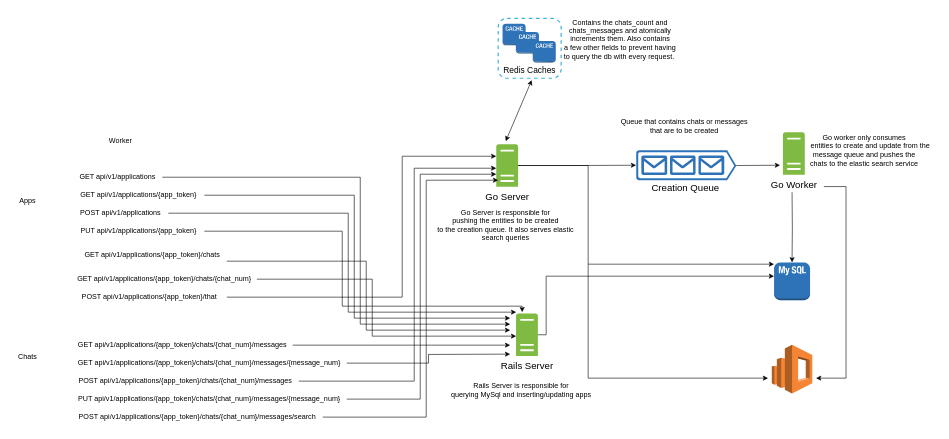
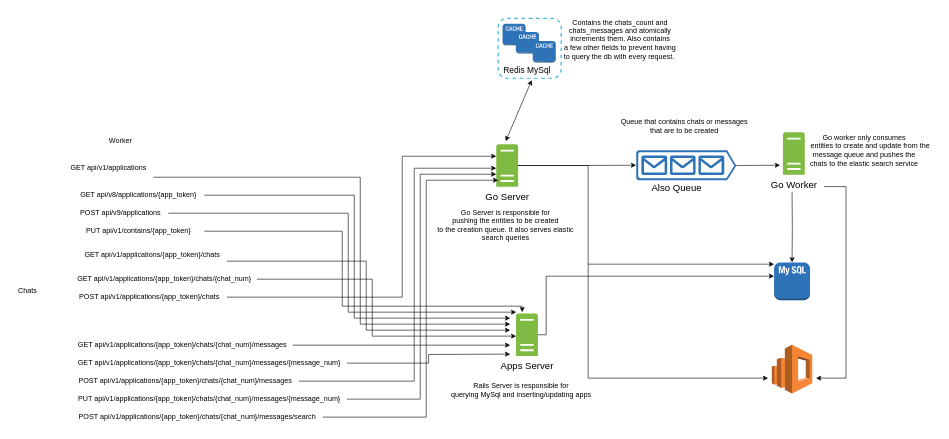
- <mxCell id="33" value="&lt;font style=&quot;font-size: 14px&quot;&gt;Redis Caches&lt;/font&gt;" style="text;html=1;resizable=0;points=[];autosize=1;align=left;verticalAlign=top;spacingTop=-4;fontSize=16;" vertex="1" parent="31"><mxGeometry x="7.286" y="73.156" width="110" height="30" as="geometry" /></mxCell>
+ <mxCell id="33" value="&lt;font style=&quot;font-size: 14px&quot;&gt;Redis MySql&lt;/font&gt;" style="text;html=1;resizable=0;points=[];autosize=1;align=left;verticalAlign=top;spacingTop=-4;fontSize=16;" vertex="1" parent="31"><mxGeometry x="7.286" y="73.156" width="110" height="30" as="geometry" /></mxCell>
- <mxCell id="6" value="GET api/v1/applications" style="text;html=1;align=center;verticalAlign=middle;resizable=0;points=[];autosize=1;strokeColor=none;fillColor=none;" vertex="1" parent="1"><mxGeometry x="120" y="280" width="150" height="30" as="geometry" /></mxCell>
+ <mxCell id="6" value="GET api/v1/applications" style="text;html=1;align=center;verticalAlign=middle;resizable=0;points=[];autosize=1;strokeColor=none;fillColor=none;" vertex="1" parent="1"><mxGeometry x="105" y="265" width="150" height="30" as="geometry" /></mxCell>
- <mxCell id="41" value="Creation Queue" style="text;html=1;resizable=0;points=[];autosize=1;align=left;verticalAlign=top;spacingTop=-4;fontSize=16;" vertex="1" parent="39"><mxGeometry x="24" y="50" width="140" height="30" as="geometry" /></mxCell>
+ <mxCell id="41" value="Also Queue" style="text;html=1;resizable=0;points=[];autosize=1;align=left;verticalAlign=top;spacingTop=-4;fontSize=16;" vertex="1" parent="39"><mxGeometry x="24" y="50" width="140" height="30" as="geometry" /></mxCell>
- <mxCell id="8" value="GET api/v1/applications/{app_token}" style="text;html=1;align=center;verticalAlign=middle;resizable=0;points=[];autosize=1;strokeColor=none;fillColor=none;" vertex="1" parent="1"><mxGeometry x="120" y="310" width="220" height="30" as="geometry" /></mxCell>
+ <mxCell id="8" value="GET api/v8/applications/{app_token}" style="text;html=1;align=center;verticalAlign=middle;resizable=0;points=[];autosize=1;strokeColor=none;fillColor=none;" vertex="1" parent="1"><mxGeometry x="120" y="310" width="220" height="30" as="geometry" /></mxCell>
- <mxCell id="23" value="Apps" style="text;html=1;align=center;verticalAlign=middle;resizable=0;points=[];autosize=1;strokeColor=none;fillColor=none;" vertex="1" parent="1"><mxGeometry x="20" y="320" width="50" height="30" as="geometry" /></mxCell>
- <mxCell id="4" value="POST api/v1/applications" style="text;html=1;align=center;verticalAlign=middle;resizable=0;points=[];autosize=1;strokeColor=none;fillColor=none;" vertex="1" parent="1"><mxGeometry x="120" y="340" width="160" height="30" as="geometry" /></mxCell>
+ <mxCell id="4" value="POST api/v9/applications" style="text;html=1;align=center;verticalAlign=middle;resizable=0;points=[];autosize=1;strokeColor=none;fillColor=none;" vertex="1" parent="1"><mxGeometry x="120" y="340" width="160" height="30" as="geometry" /></mxCell>
- <mxCell id="58" value="PUT api/v1/applications/{app_token}" style="text;html=1;align=center;verticalAlign=middle;resizable=0;points=[];autosize=1;strokeColor=none;fillColor=none;" vertex="1" parent="1"><mxGeometry x="120" y="370" width="220" height="30" as="geometry" /></mxCell>
+ <mxCell id="58" value="PUT api/v1/contains/{app_token}" style="text;html=1;align=center;verticalAlign=middle;resizable=0;points=[];autosize=1;strokeColor=none;fillColor=none;" vertex="1" parent="1"><mxGeometry x="120" y="370" width="220" height="30" as="geometry" /></mxCell>
- <mxCell id="10" value="POST api/v1/applications/{app_token}/that" style="text;html=1;align=center;verticalAlign=middle;resizable=0;points=[];autosize=1;strokeColor=none;fillColor=none;" vertex="1" parent="1"><mxGeometry x="117.5" y="480" width="260" height="30" as="geometry" /></mxCell>
+ <mxCell id="10" value="POST api/v1/applications/{app_token}/chats" style="text;html=1;align=center;verticalAlign=middle;resizable=0;points=[];autosize=1;strokeColor=none;fillColor=none;" vertex="1" parent="1"><mxGeometry x="117.5" y="480" width="260" height="30" as="geometry" /></mxCell>
- <mxCell id="24" value="Chats" style="text;html=1;align=center;verticalAlign=middle;resizable=0;points=[];autosize=1;strokeColor=none;fillColor=none;" vertex="1" parent="1"><mxGeometry x="20" y="580" width="50" height="30" as="geometry" /></mxCell>
+ <mxCell id="24" value="Chats" style="text;html=1;align=center;verticalAlign=middle;resizable=0;points=[];autosize=1;strokeColor=none;fillColor=none;" vertex="1" parent="1"><mxGeometry x="20" y="470" width="50" height="30" as="geometry" /></mxCell>
- <mxCell id="27" value="Rails Server" style="text;html=1;resizable=0;points=[];autosize=1;align=center;verticalAlign=top;spacingTop=-4;fontSize=16;" vertex="1" parent="25"><mxGeometry x="-25" y="75.58" width="110" height="30" as="geometry" /></mxCell>
+ <mxCell id="27" value="Apps Server" style="text;html=1;resizable=0;points=[];autosize=1;align=center;verticalAlign=top;spacingTop=-4;fontSize=16;" vertex="1" parent="25"><mxGeometry x="-25" y="75.58" width="110" height="30" as="geometry" /></mxCell>
